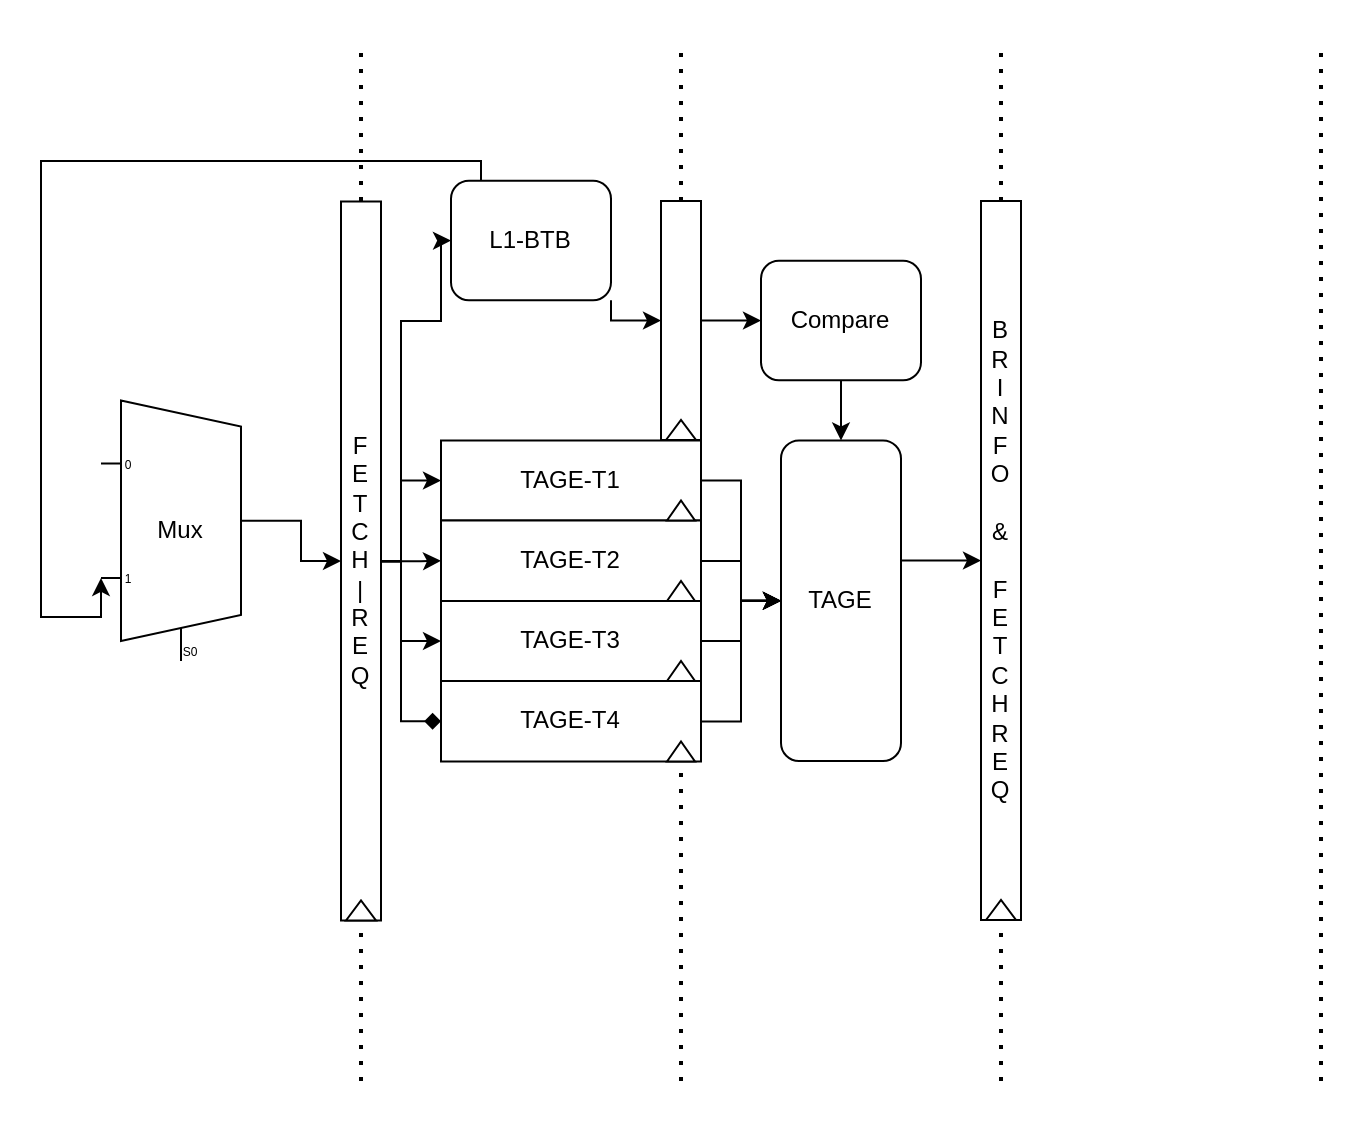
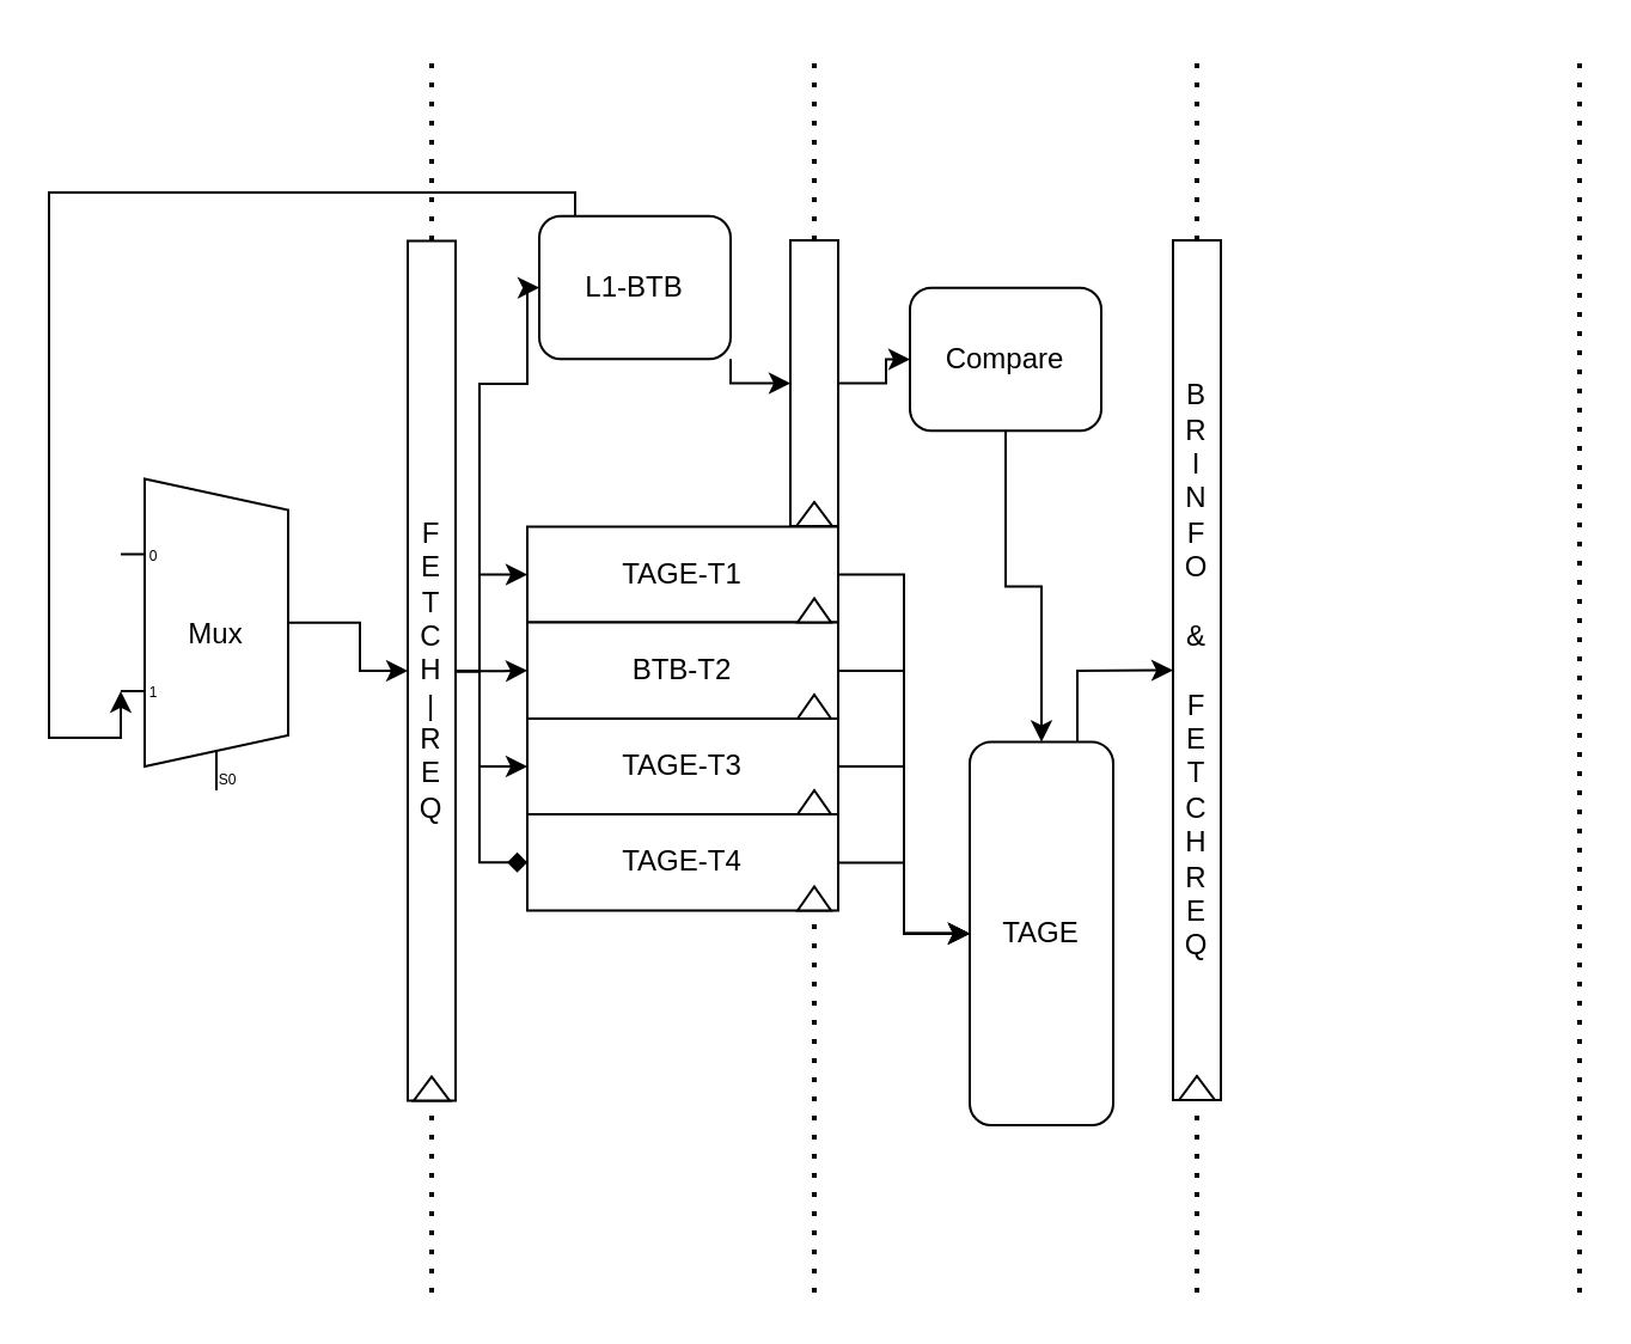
- <mxCell id="37" value="Compare" style="rounded=1;whiteSpace=wrap;html=1;" vertex="1" parent="1"><mxGeometry x="380" y="129.88" width="80" height="59.75" as="geometry" /></mxCell>
+ <mxCell id="37" value="Compare" style="rounded=1;whiteSpace=wrap;html=1;" vertex="1" parent="1"><mxGeometry x="380" y="119.88" width="80" height="59.75" as="geometry" /></mxCell>
- <mxCell id="19" value="TAGE-T2" style="rounded=0;whiteSpace=wrap;html=1;" vertex="1" parent="1"><mxGeometry x="220" y="259.75" width="130" height="40.25" as="geometry" /></mxCell>
+ <mxCell id="19" value="BTB-T2" style="rounded=0;whiteSpace=wrap;html=1;" vertex="1" parent="1"><mxGeometry x="220" y="259.75" width="130" height="40.25" as="geometry" /></mxCell>
- <mxCell id="29" value="TAGE" style="rounded=1;whiteSpace=wrap;html=1;" vertex="1" parent="1"><mxGeometry x="390" y="219.75" width="60" height="160.25" as="geometry" /></mxCell>
+ <mxCell id="29" value="TAGE" style="rounded=1;whiteSpace=wrap;html=1;" vertex="1" parent="1"><mxGeometry x="405" y="309.75" width="60" height="160.25" as="geometry" /></mxCell>
